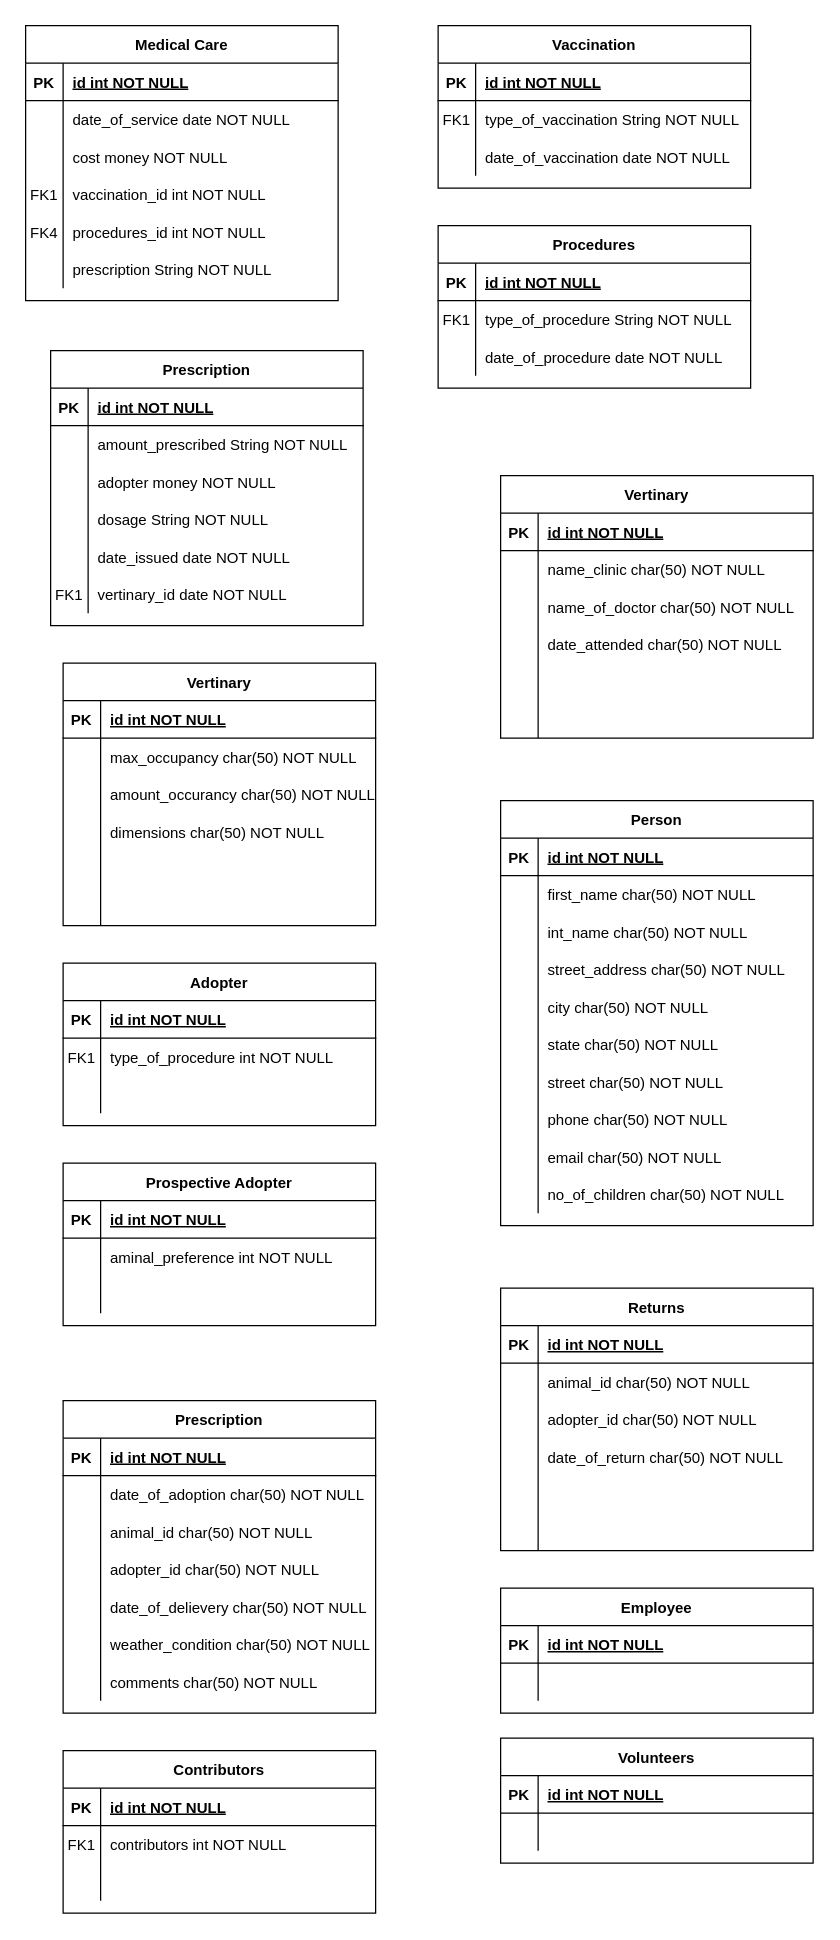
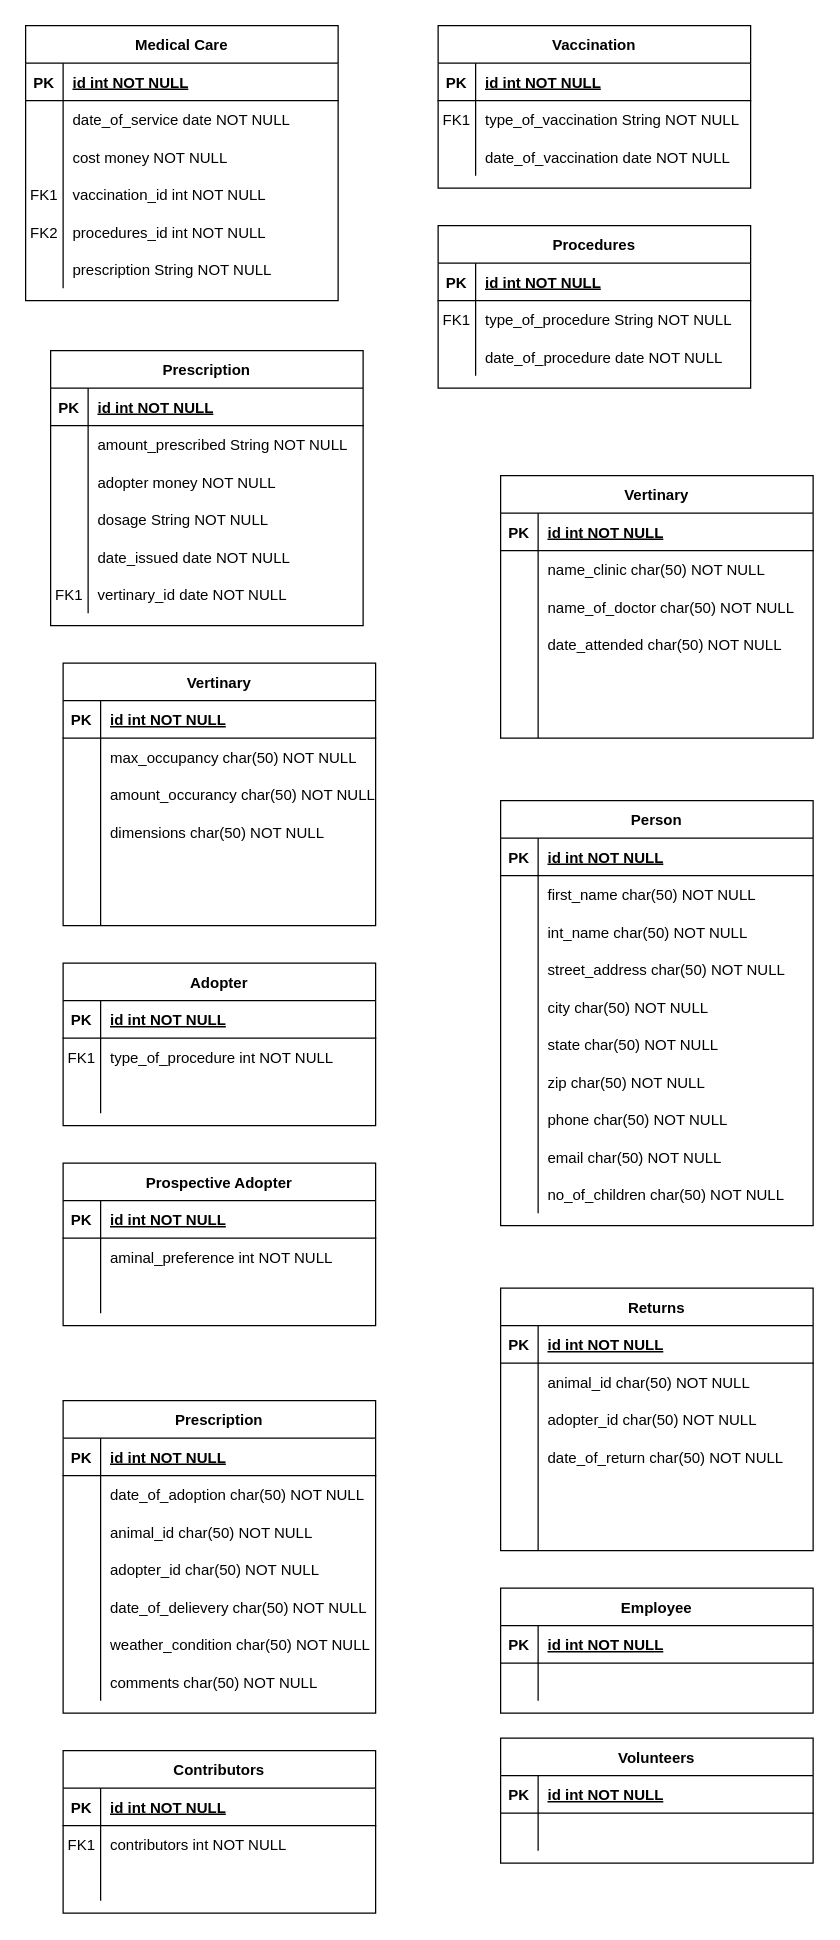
- <mxCell id="36" value="FK4" style="shape=partialRectangle;overflow=hidden;connectable=0;fillColor=none;top=0;left=0;bottom=0;right=0;" vertex="1" parent="35"><mxGeometry width="30" height="30" as="geometry" /></mxCell>
+ <mxCell id="36" value="FK2" style="shape=partialRectangle;overflow=hidden;connectable=0;fillColor=none;top=0;left=0;bottom=0;right=0;" vertex="1" parent="35"><mxGeometry width="30" height="30" as="geometry" /></mxCell>
- <mxCell id="119" value="street char(50) NOT NULL" style="shape=partialRectangle;overflow=hidden;connectable=0;fillColor=none;top=0;left=0;bottom=0;right=0;align=left;spacingLeft=6;" vertex="1" parent="117"><mxGeometry x="30" width="220" height="30" as="geometry" /></mxCell>
+ <mxCell id="119" value="zip char(50) NOT NULL" style="shape=partialRectangle;overflow=hidden;connectable=0;fillColor=none;top=0;left=0;bottom=0;right=0;align=left;spacingLeft=6;" vertex="1" parent="117"><mxGeometry x="30" width="220" height="30" as="geometry" /></mxCell>
